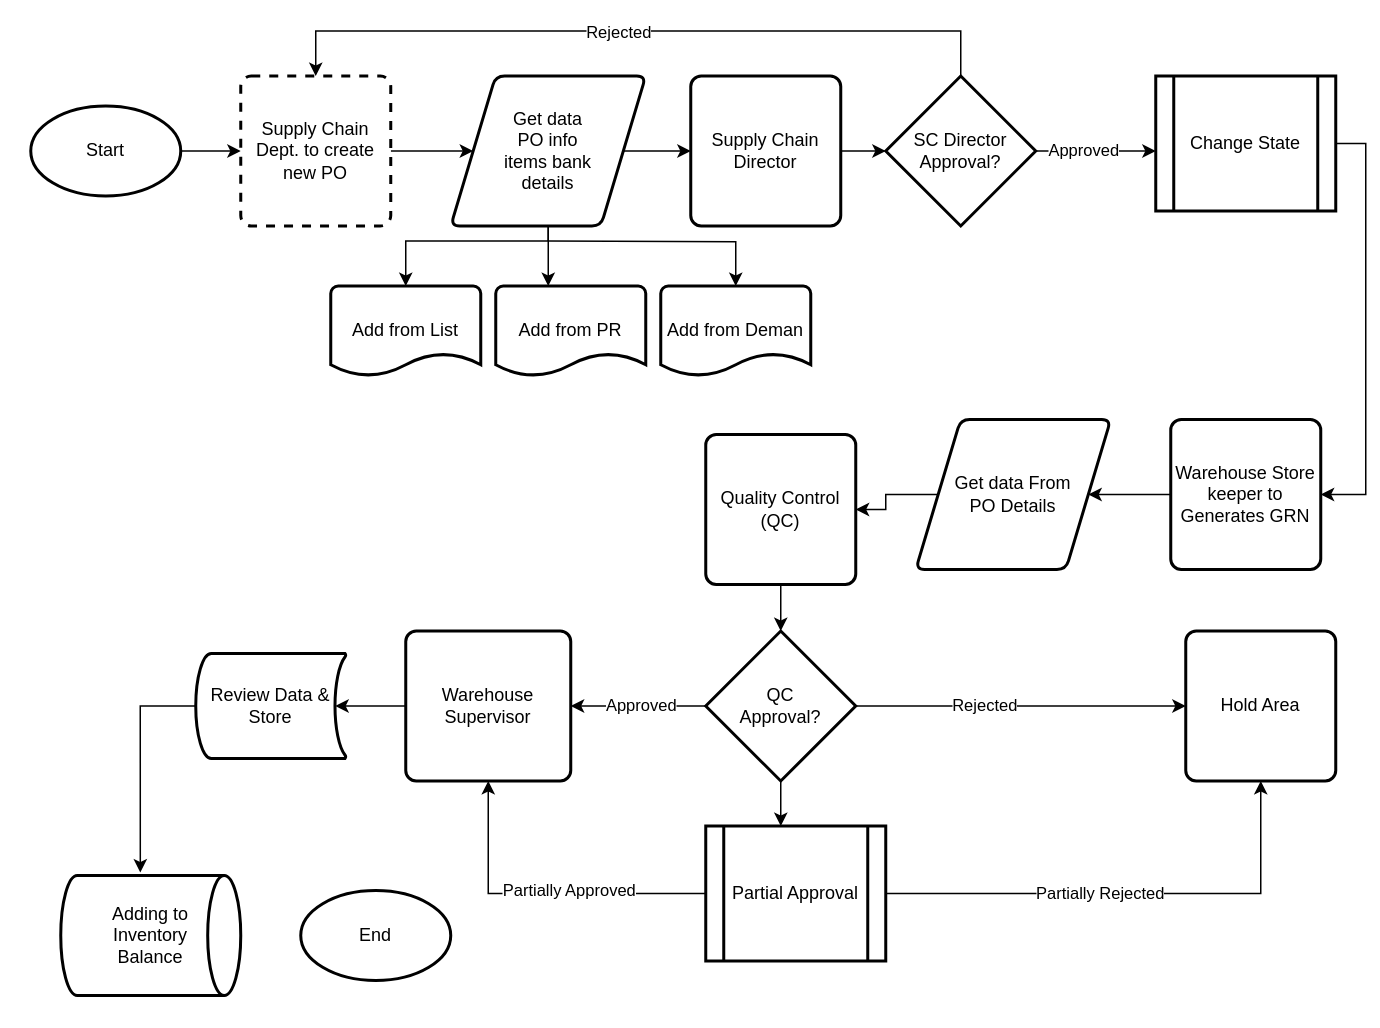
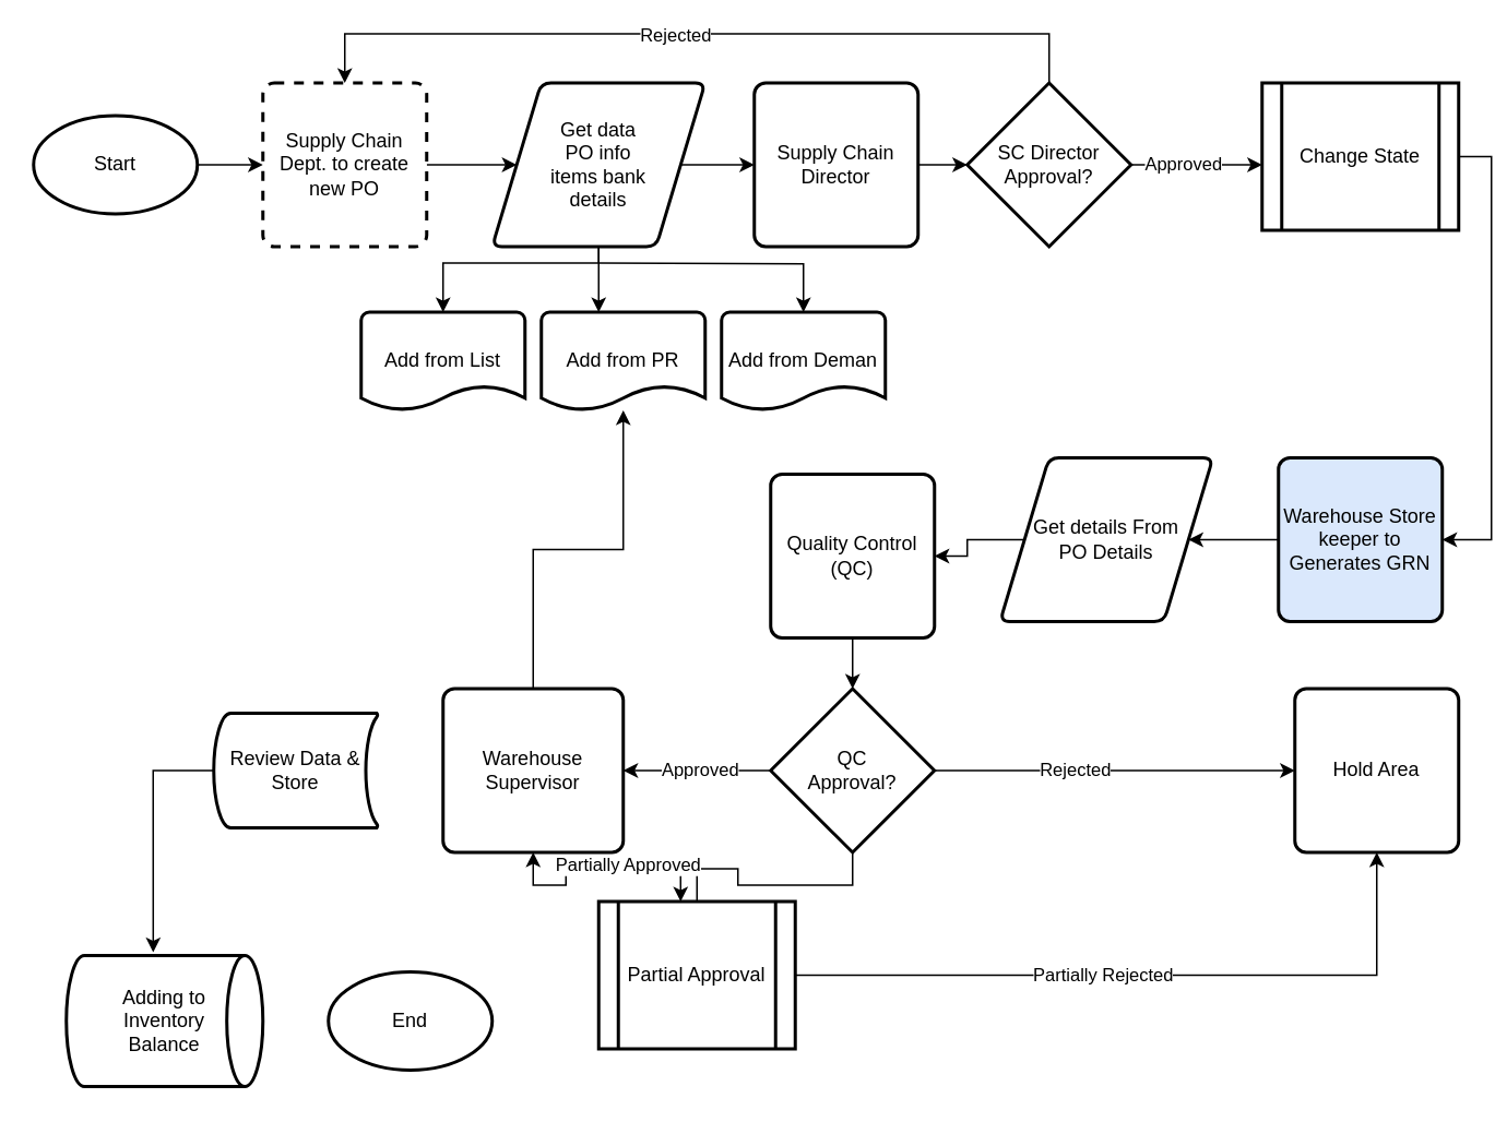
- <mxCell id="26" value="Get data From&lt;br&gt;PO Details" style="shape=parallelogram;html=1;strokeWidth=2;perimeter=parallelogramPerimeter;whiteSpace=wrap;rounded=1;arcSize=12;size=0.23;" parent="1" vertex="1"><mxGeometry x="610" y="279" width="130" height="100" as="geometry" /></mxCell>
+ <mxCell id="26" value="Get details From&lt;br&gt;PO Details" style="shape=parallelogram;html=1;strokeWidth=2;perimeter=parallelogramPerimeter;whiteSpace=wrap;rounded=1;arcSize=12;size=0.23;" parent="1" vertex="1"><mxGeometry x="610" y="279" width="130" height="100" as="geometry" /></mxCell>
- <mxCell id="24" value="Warehouse Store keeper to Generates GRN" style="rounded=1;whiteSpace=wrap;html=1;absoluteArcSize=1;arcSize=14;strokeWidth=2;" parent="1" vertex="1"><mxGeometry x="780" y="279" width="100" height="100" as="geometry" /></mxCell>
+ <mxCell id="24" value="Warehouse Store keeper to Generates GRN" style="rounded=1;whiteSpace=wrap;html=1;absoluteArcSize=1;arcSize=14;strokeWidth=2;fillColor=#dae8fc;" parent="1" vertex="1"><mxGeometry x="780" y="279" width="100" height="100" as="geometry" /></mxCell>
- <mxCell id="36" style="edgeStyle=orthogonalEdgeStyle;rounded=0;orthogonalLoop=1;jettySize=auto;html=1;entryX=0.93;entryY=0.5;entryDx=0;entryDy=0;entryPerimeter=0;" parent="1" source="37" target="44" edge="1"><mxGeometry relative="1" as="geometry" /></mxCell>
+ <mxCell id="36" style="edgeStyle=orthogonalEdgeStyle;rounded=0;orthogonalLoop=1;jettySize=auto;html=1;" parent="1" source="37" target="12" edge="1"><mxGeometry relative="1" as="geometry" /></mxCell>
- <mxCell id="42" value="Partial Approval" style="shape=process;whiteSpace=wrap;html=1;backgroundOutline=1;strokeWidth=2;" parent="1" vertex="1"><mxGeometry x="470" y="550" width="120" height="90" as="geometry" /></mxCell>
+ <mxCell id="42" value="Partial Approval" style="shape=process;whiteSpace=wrap;html=1;backgroundOutline=1;strokeWidth=2;" parent="1" vertex="1"><mxGeometry x="365" y="550" width="120" height="90" as="geometry" /></mxCell>
